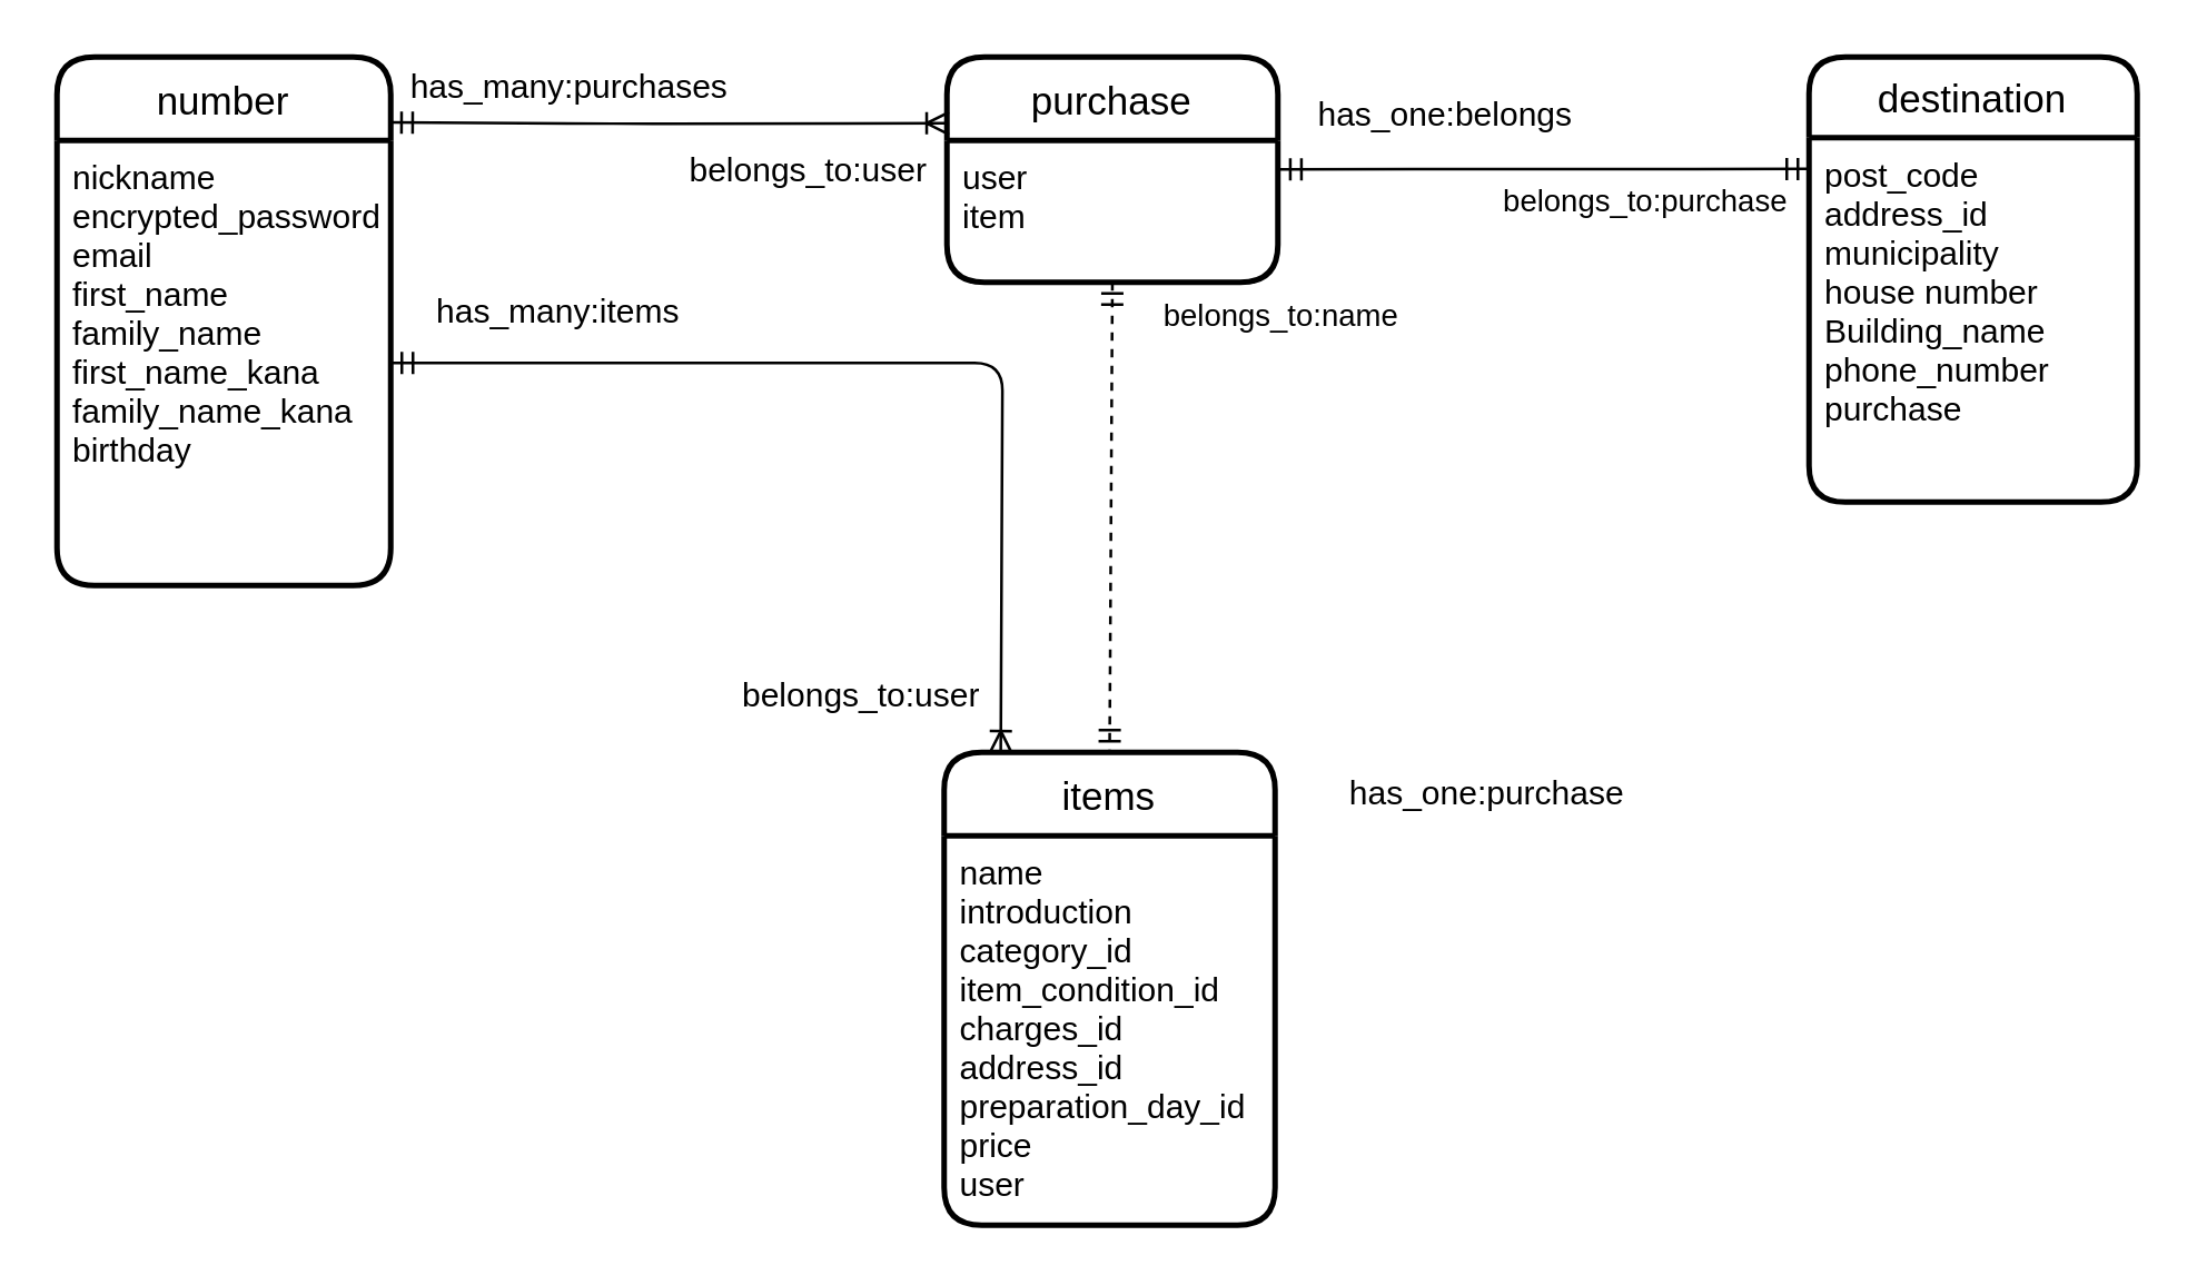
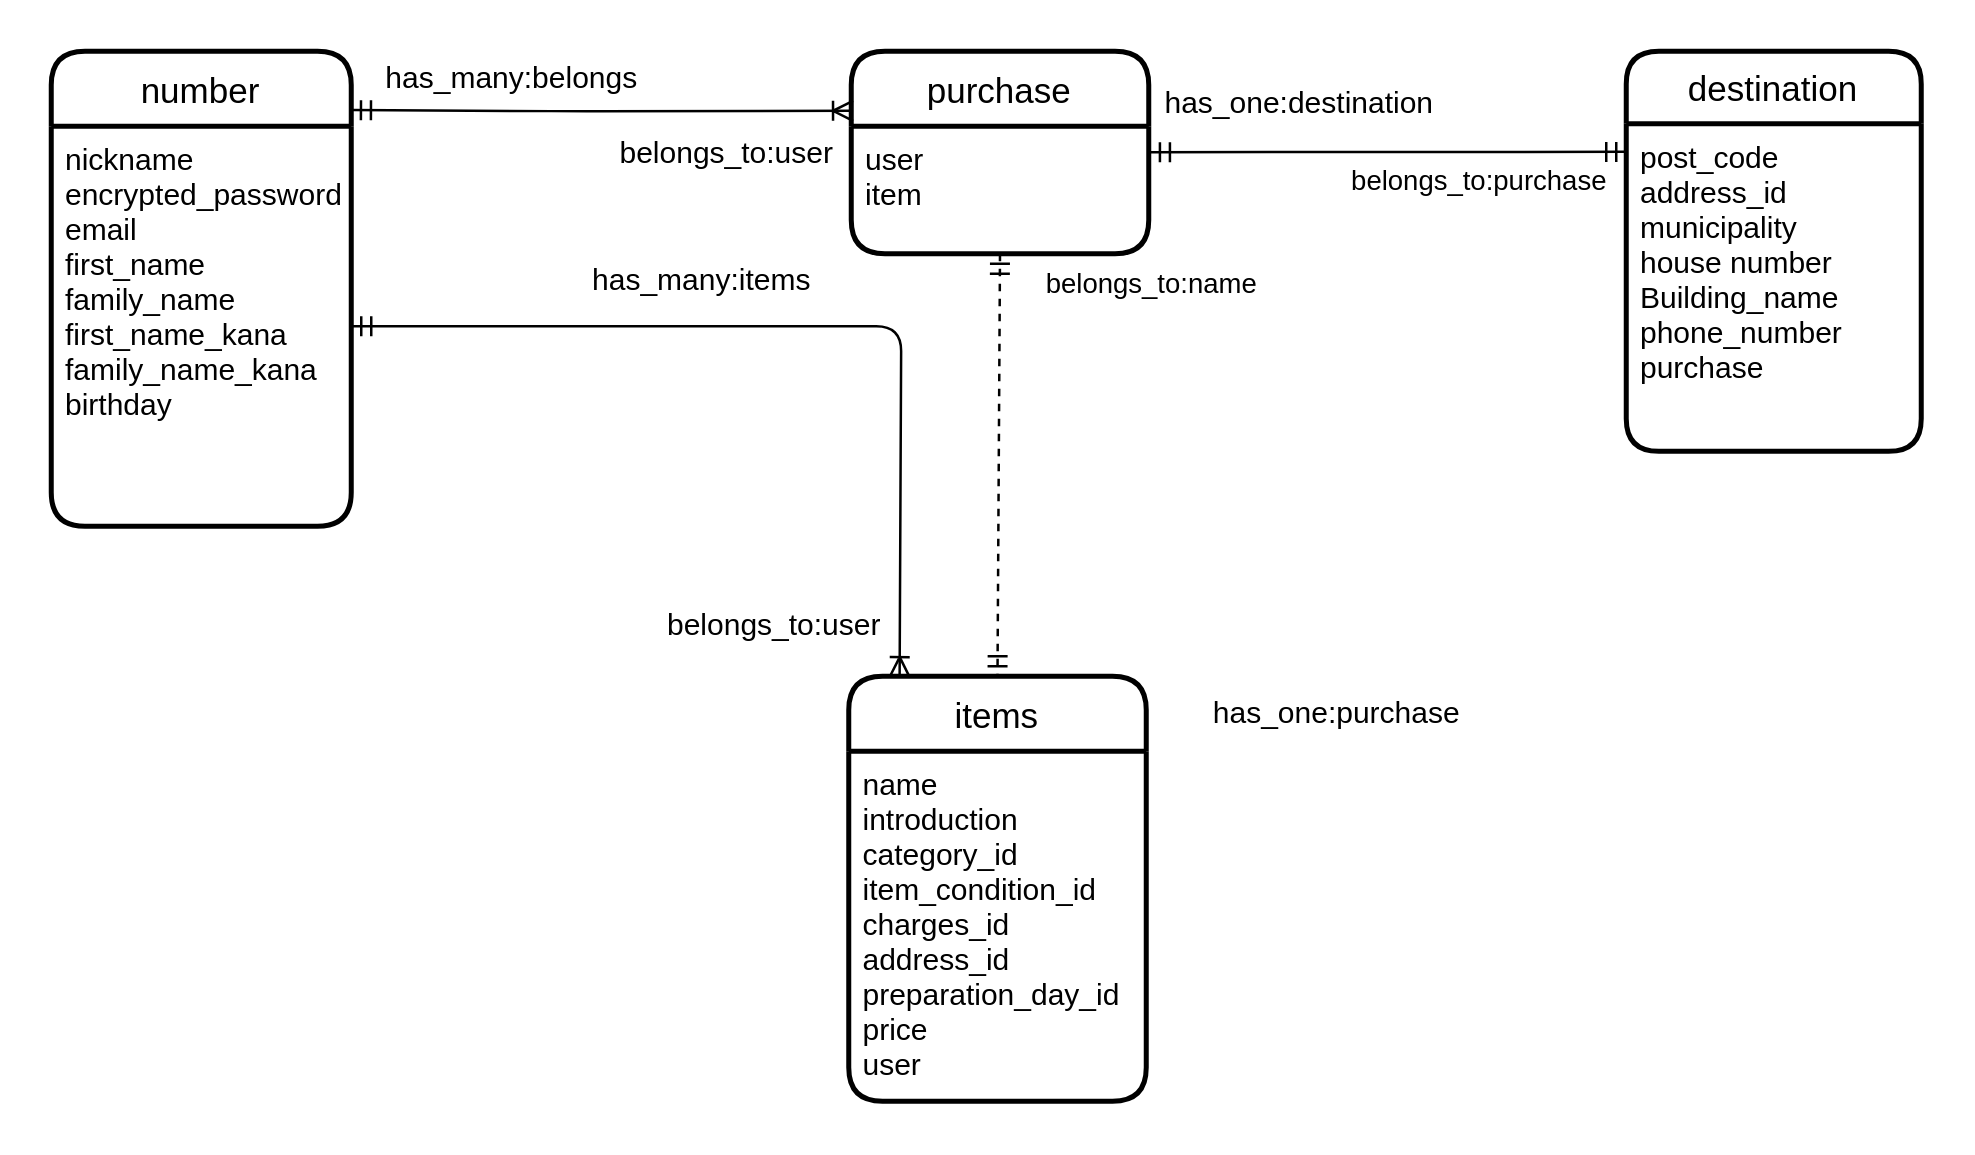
- <mxCell id="16" value="has_many:purchases" style="text;html=1;align=center;verticalAlign=middle;resizable=0;points=[];autosize=1;strokeColor=none;fillColor=none;" parent="1" vertex="1"><mxGeometry x="139" y="21" width="130" height="20" as="geometry" /></mxCell>
+ <mxCell id="16" value="has_many:belongs" style="text;html=1;align=center;verticalAlign=middle;resizable=0;points=[];autosize=1;strokeColor=none;fillColor=none;" parent="1" vertex="1"><mxGeometry x="139" y="21" width="130" height="20" as="geometry" /></mxCell>
- <mxCell id="15" value="has_one:belongs" style="text;html=1;align=center;verticalAlign=middle;resizable=0;points=[];autosize=1;strokeColor=none;fillColor=none;" parent="1" vertex="1"><mxGeometry x="459" y="30.5" width="120" height="20" as="geometry" /></mxCell>
+ <mxCell id="15" value="has_one:destination" style="text;html=1;align=center;verticalAlign=middle;resizable=0;points=[];autosize=1;strokeColor=none;fillColor=none;" parent="1" vertex="1"><mxGeometry x="459" y="30.5" width="120" height="20" as="geometry" /></mxCell>
- <mxCell id="19" value="has_many:items" style="text;html=1;align=center;verticalAlign=middle;resizable=0;points=[];autosize=1;strokeColor=none;fillColor=none;" parent="1" vertex="1"><mxGeometry x="150" y="102" width="100" height="20" as="geometry" /></mxCell>
+ <mxCell id="19" value="has_many:items" style="text;html=1;align=center;verticalAlign=middle;resizable=0;points=[];autosize=1;strokeColor=none;fillColor=none;" parent="1" vertex="1"><mxGeometry x="230" y="102" width="100" height="20" as="geometry" /></mxCell>
